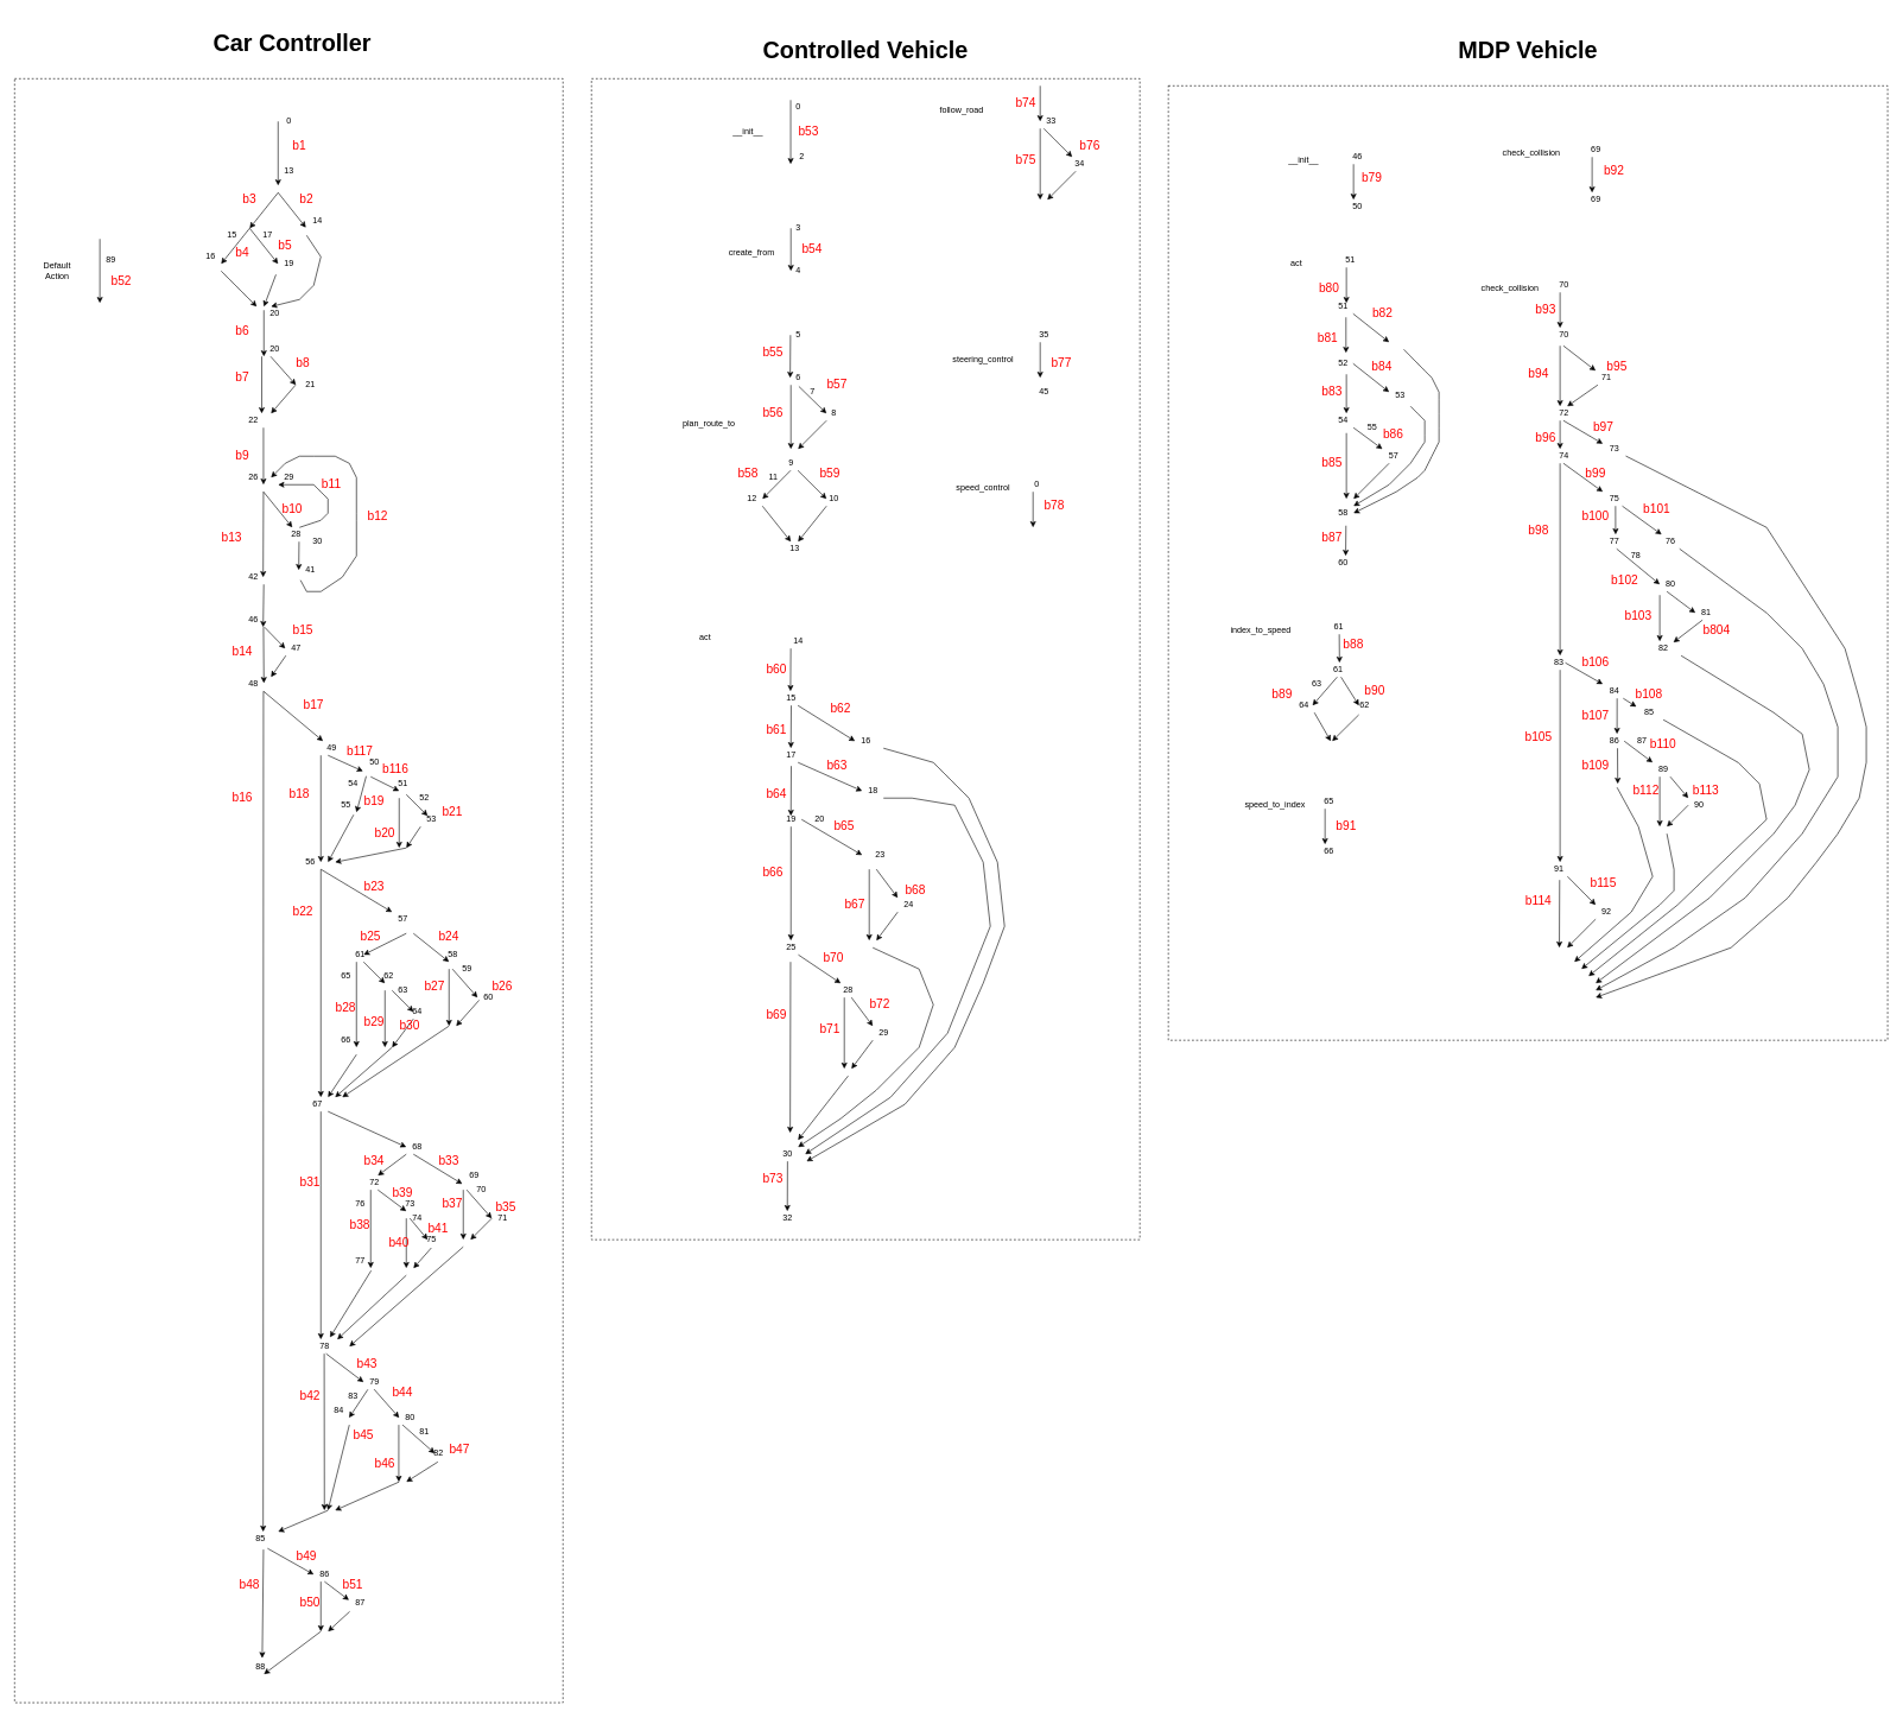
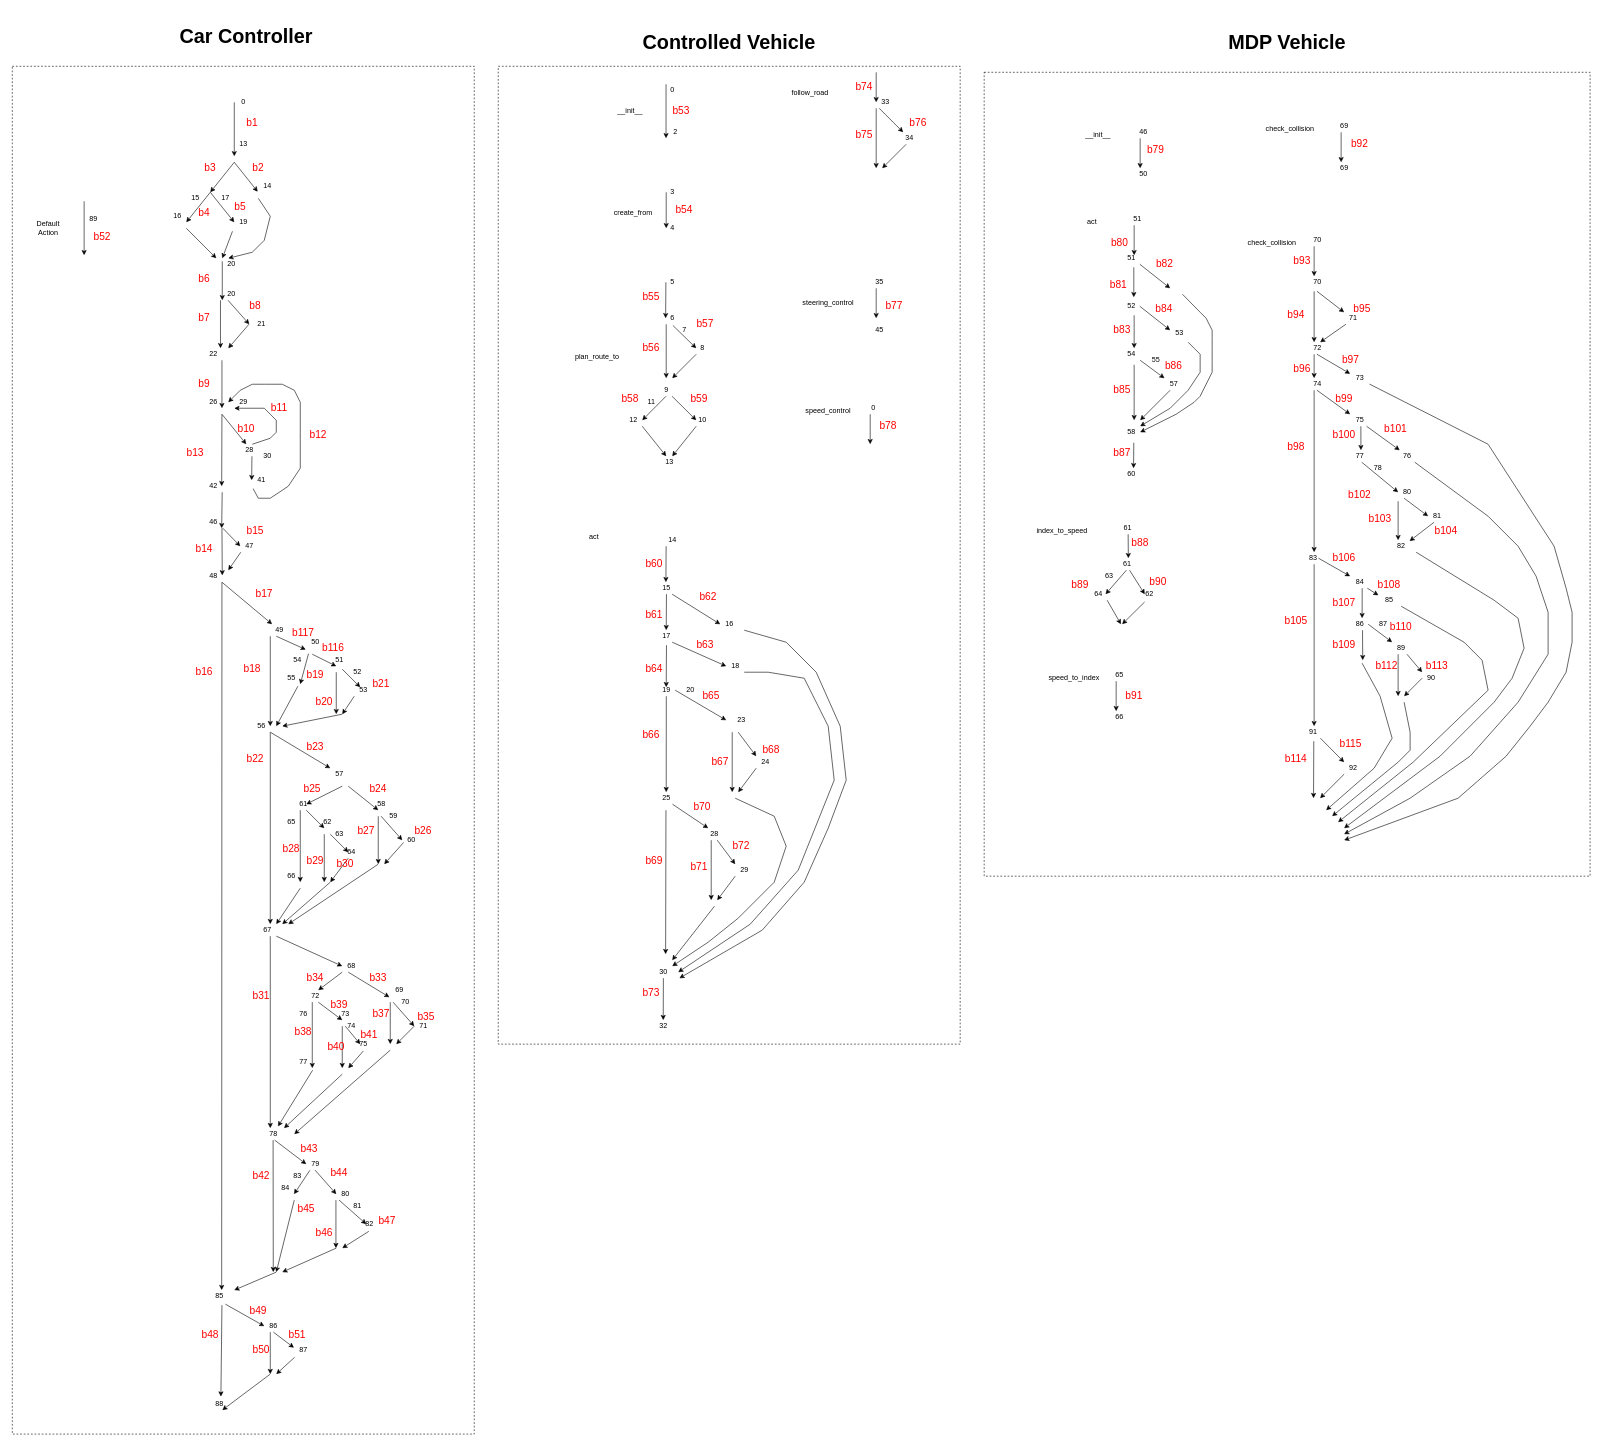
- <mxCell id="423" value="b102" style="text;html=1;strokeColor=none;fillColor=none;align=center;verticalAlign=middle;whiteSpace=wrap;rounded=0;dashed=1;fontSize=17;fontColor=#FF0000;" parent="1" vertex="1"><mxGeometry x="2250.57" y="800" width="60" height="30" as="geometry" /></mxCell>
+ <mxCell id="423" value="b102" style="text;html=1;strokeColor=none;fillColor=none;align=center;verticalAlign=middle;whiteSpace=wrap;rounded=0;dashed=1;fontSize=17;fontColor=#FF0000;" parent="1" vertex="1"><mxGeometry x="2235.57" y="810" width="60" height="30" as="geometry" /></mxCell>
- <mxCell id="425" value="b804" style="text;html=1;strokeColor=none;fillColor=none;align=center;verticalAlign=middle;whiteSpace=wrap;rounded=0;dashed=1;fontSize=17;fontColor=#FF0000;" parent="1" vertex="1"><mxGeometry x="2380" y="870" width="60" height="30" as="geometry" /></mxCell>
+ <mxCell id="425" value="b104" style="text;html=1;strokeColor=none;fillColor=none;align=center;verticalAlign=middle;whiteSpace=wrap;rounded=0;dashed=1;fontSize=17;fontColor=#FF0000;" parent="1" vertex="1"><mxGeometry x="2380" y="870" width="60" height="30" as="geometry" /></mxCell>
- <mxCell id="345" value="b22" style="text;html=1;strokeColor=none;fillColor=none;align=center;verticalAlign=middle;whiteSpace=wrap;rounded=0;dashed=1;fontSize=17;fontColor=#FF0000;" parent="1" vertex="1"><mxGeometry x="395" y="1265" width="60" height="30" as="geometry" /></mxCell>
+ <mxCell id="345" value="b22" style="text;html=1;strokeColor=none;fillColor=none;align=center;verticalAlign=middle;whiteSpace=wrap;rounded=0;dashed=1;fontSize=17;fontColor=#FF0000;" parent="1" vertex="1"><mxGeometry x="395" y="1250" width="60" height="30" as="geometry" /></mxCell>
- <mxCell id="390" value="b69" style="text;html=1;strokeColor=none;fillColor=none;align=center;verticalAlign=middle;whiteSpace=wrap;rounded=0;dashed=1;fontSize=17;fontColor=#FF0000;" parent="1" vertex="1"><mxGeometry x="1060" y="1410" width="60" height="30" as="geometry" /></mxCell>
+ <mxCell id="390" value="b69" style="text;html=1;strokeColor=none;fillColor=none;align=center;verticalAlign=middle;whiteSpace=wrap;rounded=0;dashed=1;fontSize=17;fontColor=#FF0000;" parent="1" vertex="1"><mxGeometry x="1060" y="1420" width="60" height="30" as="geometry" /></mxCell>
